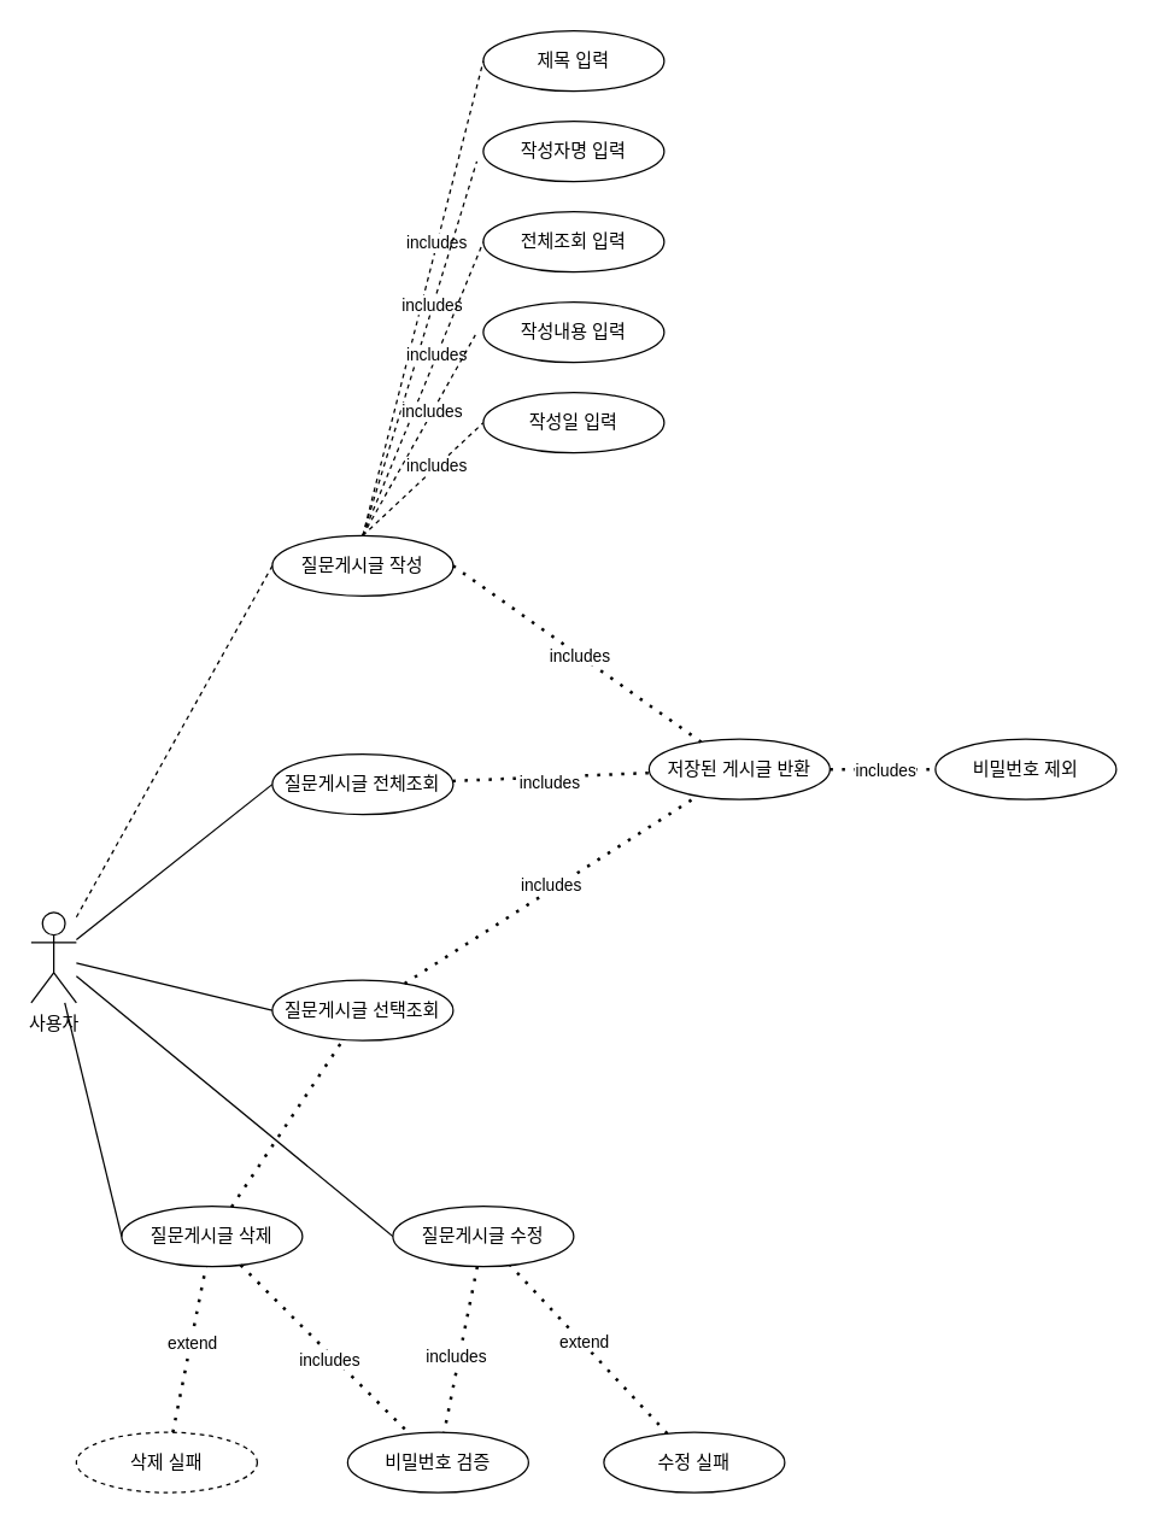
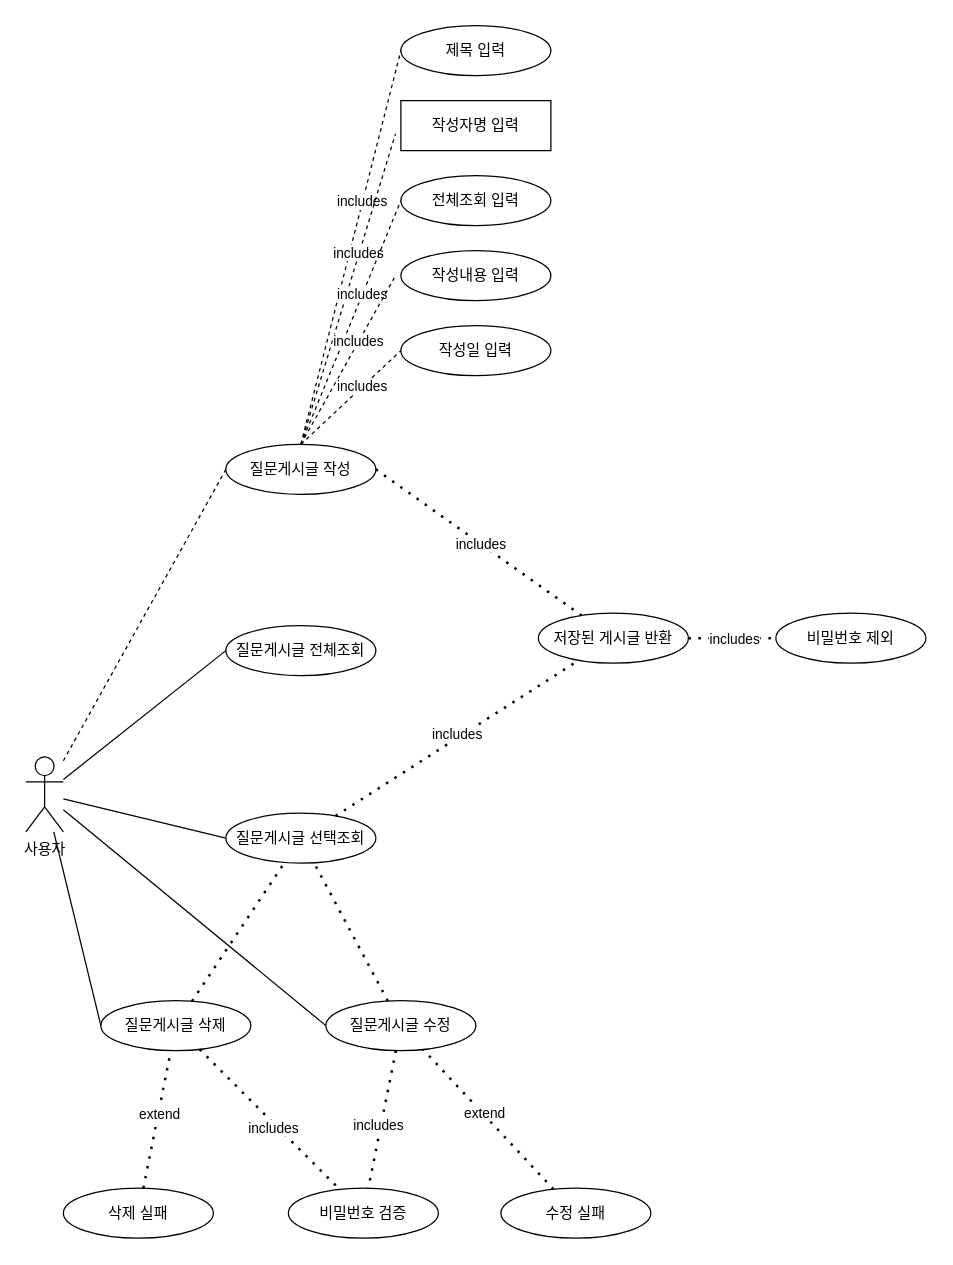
- <mxCell id="14" value="작성자명 입력" style="ellipse;whiteSpace=wrap;html=1;" vertex="1" parent="1"><mxGeometry x="320" y="80" width="120" height="40" as="geometry" /></mxCell>
+ <mxCell id="14" value="작성자명 입력" style="whiteSpace=wrap;html=1;rounded=0;" vertex="1" parent="1"><mxGeometry x="320" y="80" width="120" height="40" as="geometry" /></mxCell>
- <mxCell id="47" value="" style="endArrow=none;dashed=1;html=1;dashPattern=1 3;strokeWidth=2;rounded=0;" edge="1" parent="1" source="4" target="18"><mxGeometry width="50" height="50" relative="1" as="geometry"><mxPoint x="370" y="680" as="sourcePoint" /><mxPoint x="420" y="630" as="targetPoint" /></mxGeometry></mxCell>
- <mxCell id="48" value="includes" style="edgeLabel;html=1;align=center;verticalAlign=middle;resizable=0;points=[];" vertex="1" connectable="0" parent="47"><mxGeometry x="-0.018" y="-3" relative="1" as="geometry"><mxPoint as="offset" /></mxGeometry></mxCell>
+ <mxCell id="46" value="" style="endArrow=none;dashed=1;html=1;dashPattern=1 3;strokeWidth=2;rounded=0;" edge="1" parent="1" source="5" target="29"><mxGeometry width="50" height="50" relative="1" as="geometry"><mxPoint x="330" y="700" as="sourcePoint" /><mxPoint x="380" y="650" as="targetPoint" /></mxGeometry></mxCell>
- <mxCell id="35" value="삭제 실패" style="ellipse;whiteSpace=wrap;html=1;dashed=1;" vertex="1" parent="1"><mxGeometry x="50" y="950" width="120" height="40" as="geometry" /></mxCell>
+ <mxCell id="35" value="삭제 실패" style="ellipse;whiteSpace=wrap;html=1;" vertex="1" parent="1"><mxGeometry x="50" y="950" width="120" height="40" as="geometry" /></mxCell>
